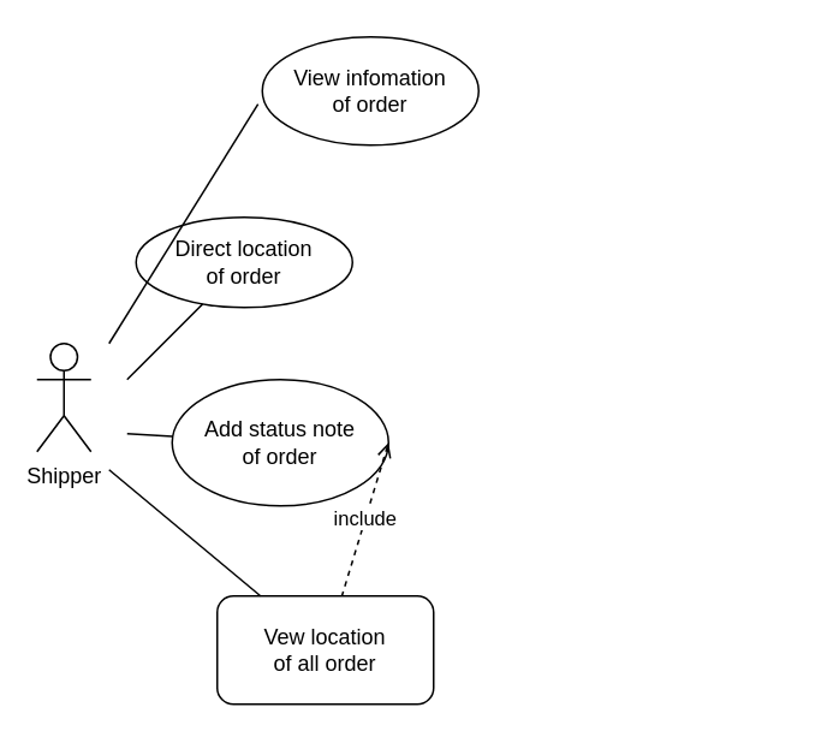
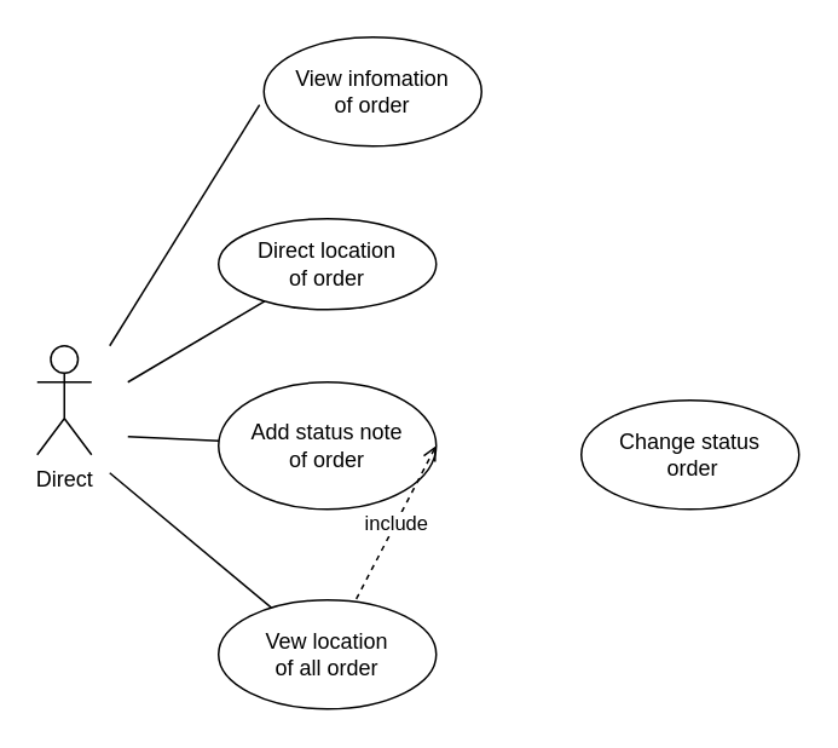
- <mxCell id="3" value="Direct location &lt;br&gt;of order" style="ellipse;whiteSpace=wrap;html=1;" vertex="1" parent="1"><mxGeometry x="75" y="120" width="120" height="50" as="geometry" /></mxCell>
+ <mxCell id="3" value="Direct location &lt;br&gt;of order" style="ellipse;whiteSpace=wrap;html=1;" vertex="1" parent="1"><mxGeometry x="120" y="120" width="120" height="50" as="geometry" /></mxCell>
- <mxCell id="5" value="Add status note &lt;br&gt;of order" style="ellipse;whiteSpace=wrap;html=1;" vertex="1" parent="1"><mxGeometry x="95" y="210" width="120" height="70" as="geometry" /></mxCell>
+ <mxCell id="5" value="Add status note &lt;br&gt;of order" style="ellipse;whiteSpace=wrap;html=1;" vertex="1" parent="1"><mxGeometry x="120" y="210" width="120" height="70" as="geometry" /></mxCell>
+ <mxCell id="6" value="Change status&lt;br&gt;&amp;nbsp;order" style="ellipse;whiteSpace=wrap;html=1;" vertex="1" parent="1"><mxGeometry x="320" y="220" width="120" height="60" as="geometry" /></mxCell>
- <mxCell id="2" value="Shipper" style="shape=umlActor;verticalLabelPosition=bottom;verticalAlign=top;html=1;outlineConnect=0;" vertex="1" parent="1"><mxGeometry x="20" y="190" width="30" height="60" as="geometry" /></mxCell>
+ <mxCell id="2" value="Direct" style="shape=umlActor;verticalLabelPosition=bottom;verticalAlign=top;html=1;outlineConnect=0;" vertex="1" parent="1"><mxGeometry x="20" y="190" width="30" height="60" as="geometry" /></mxCell>
- <mxCell id="8" value="Vew location &lt;br&gt;of all order" style="whiteSpace=wrap;html=1;rounded=1;" vertex="1" parent="1"><mxGeometry x="120" y="330" width="120" height="60" as="geometry" /></mxCell>
+ <mxCell id="8" value="Vew location &lt;br&gt;of all order" style="ellipse;whiteSpace=wrap;html=1;" vertex="1" parent="1"><mxGeometry x="120" y="330" width="120" height="60" as="geometry" /></mxCell>
